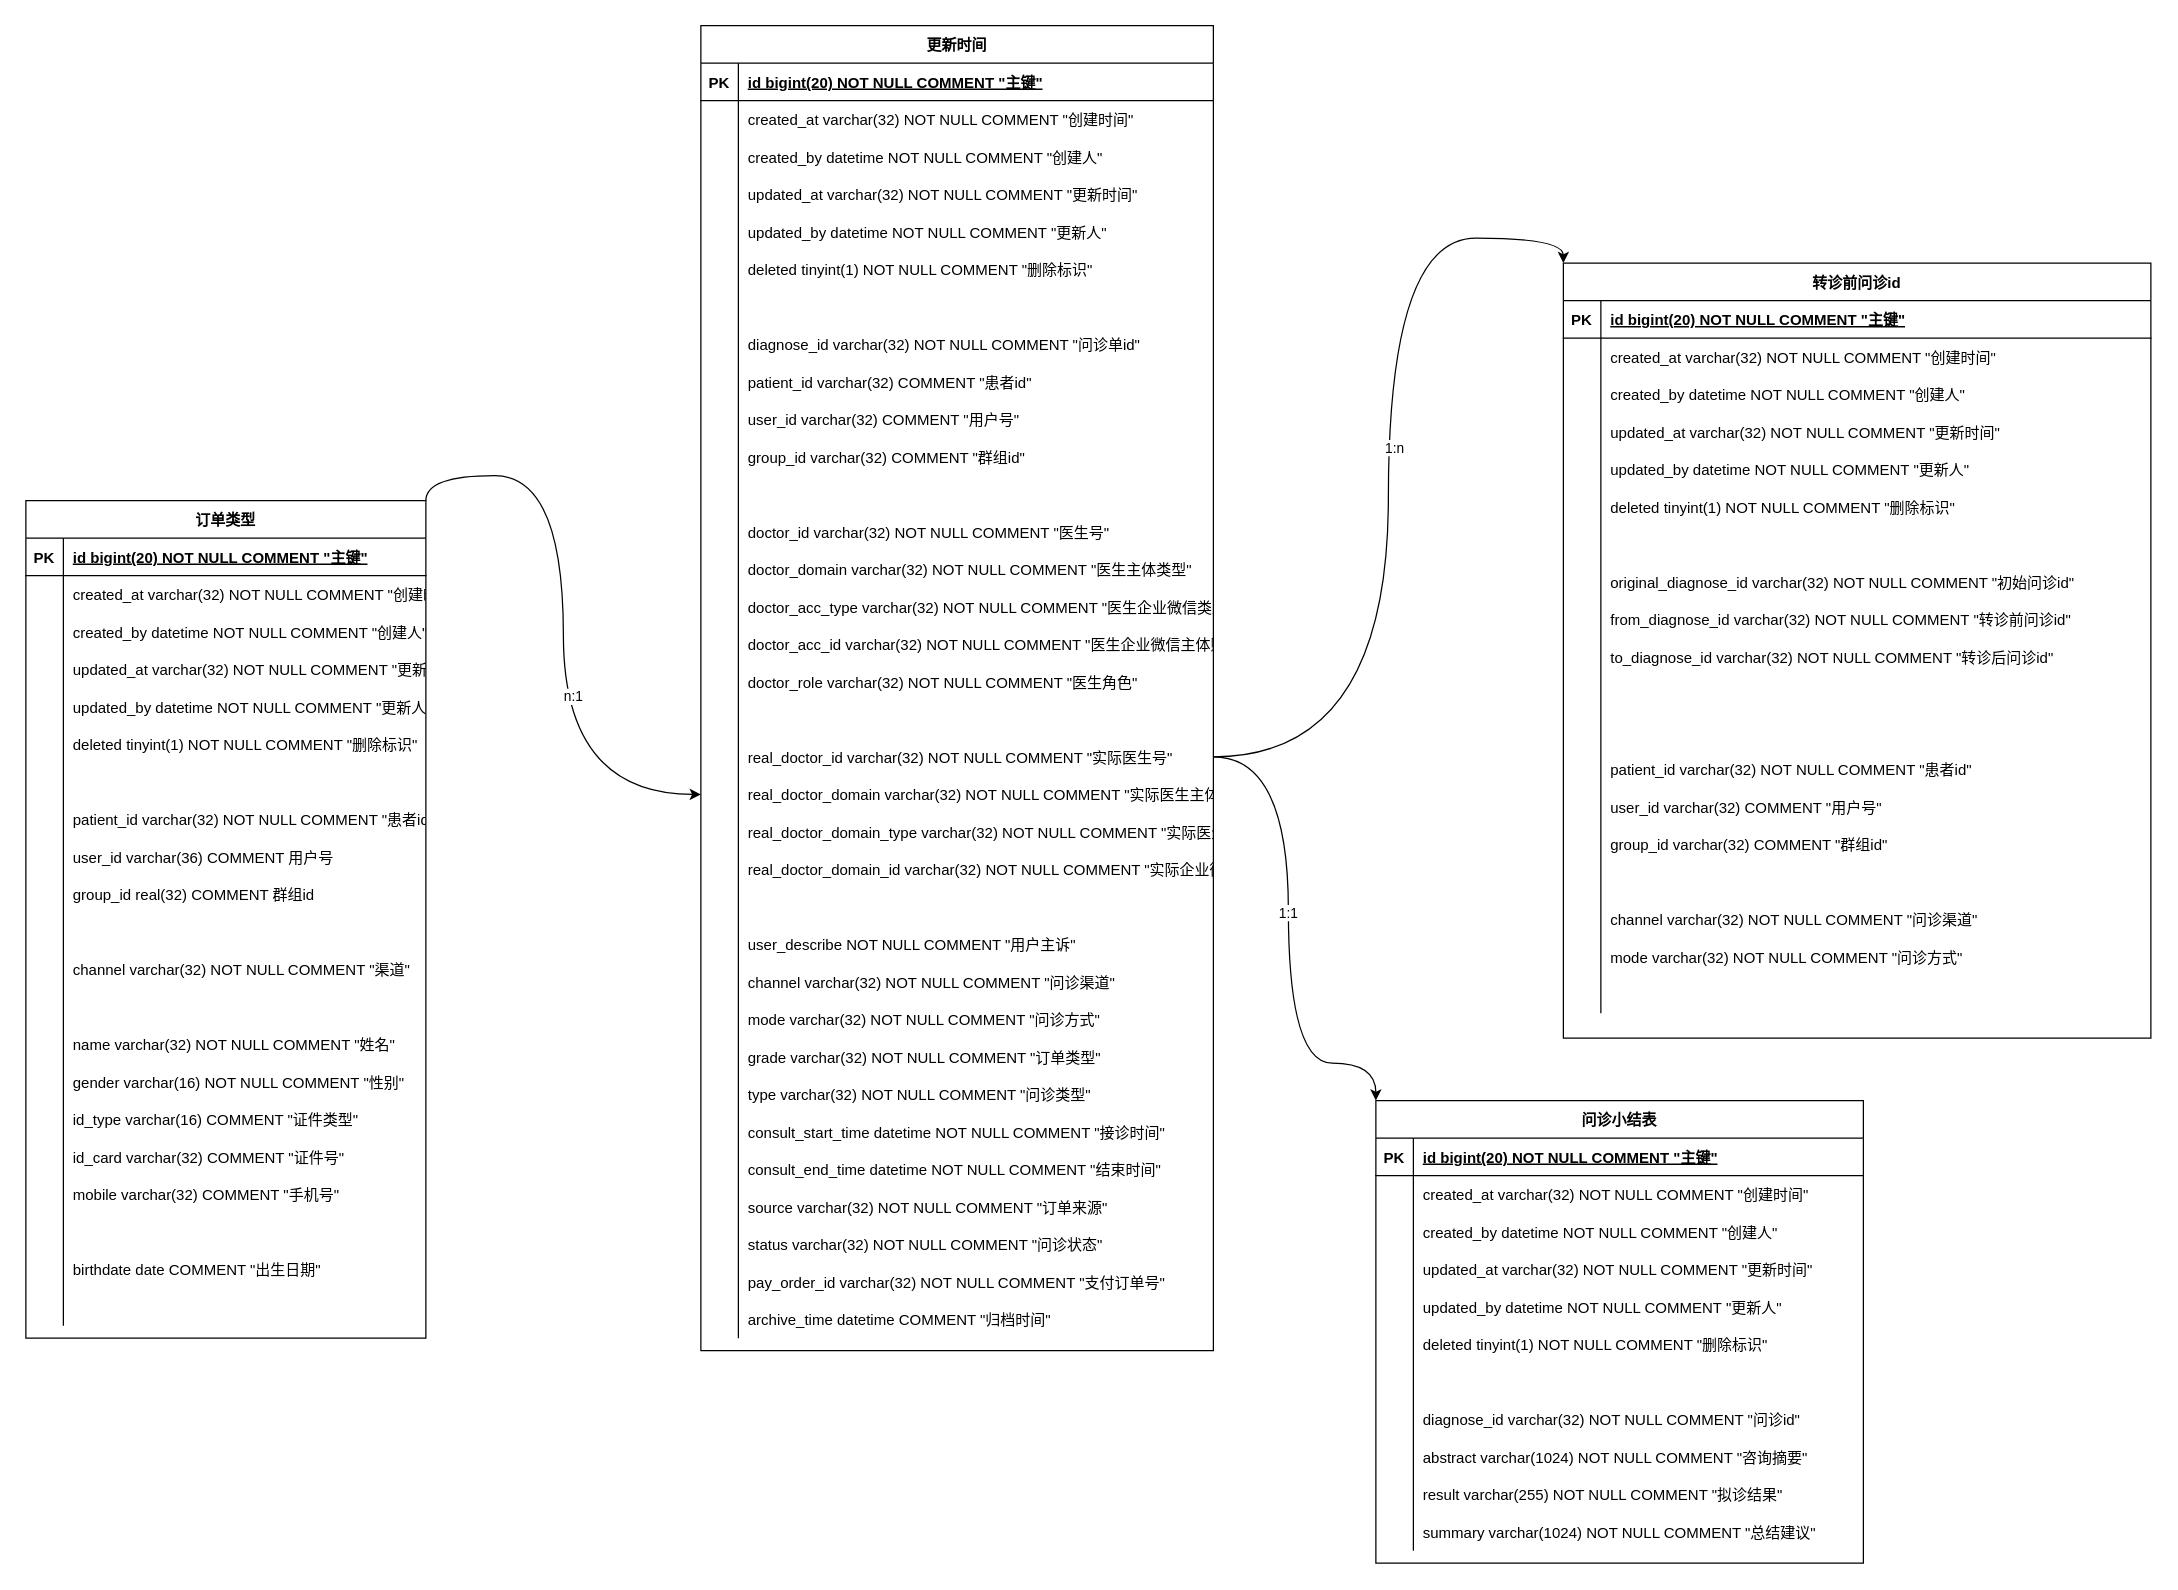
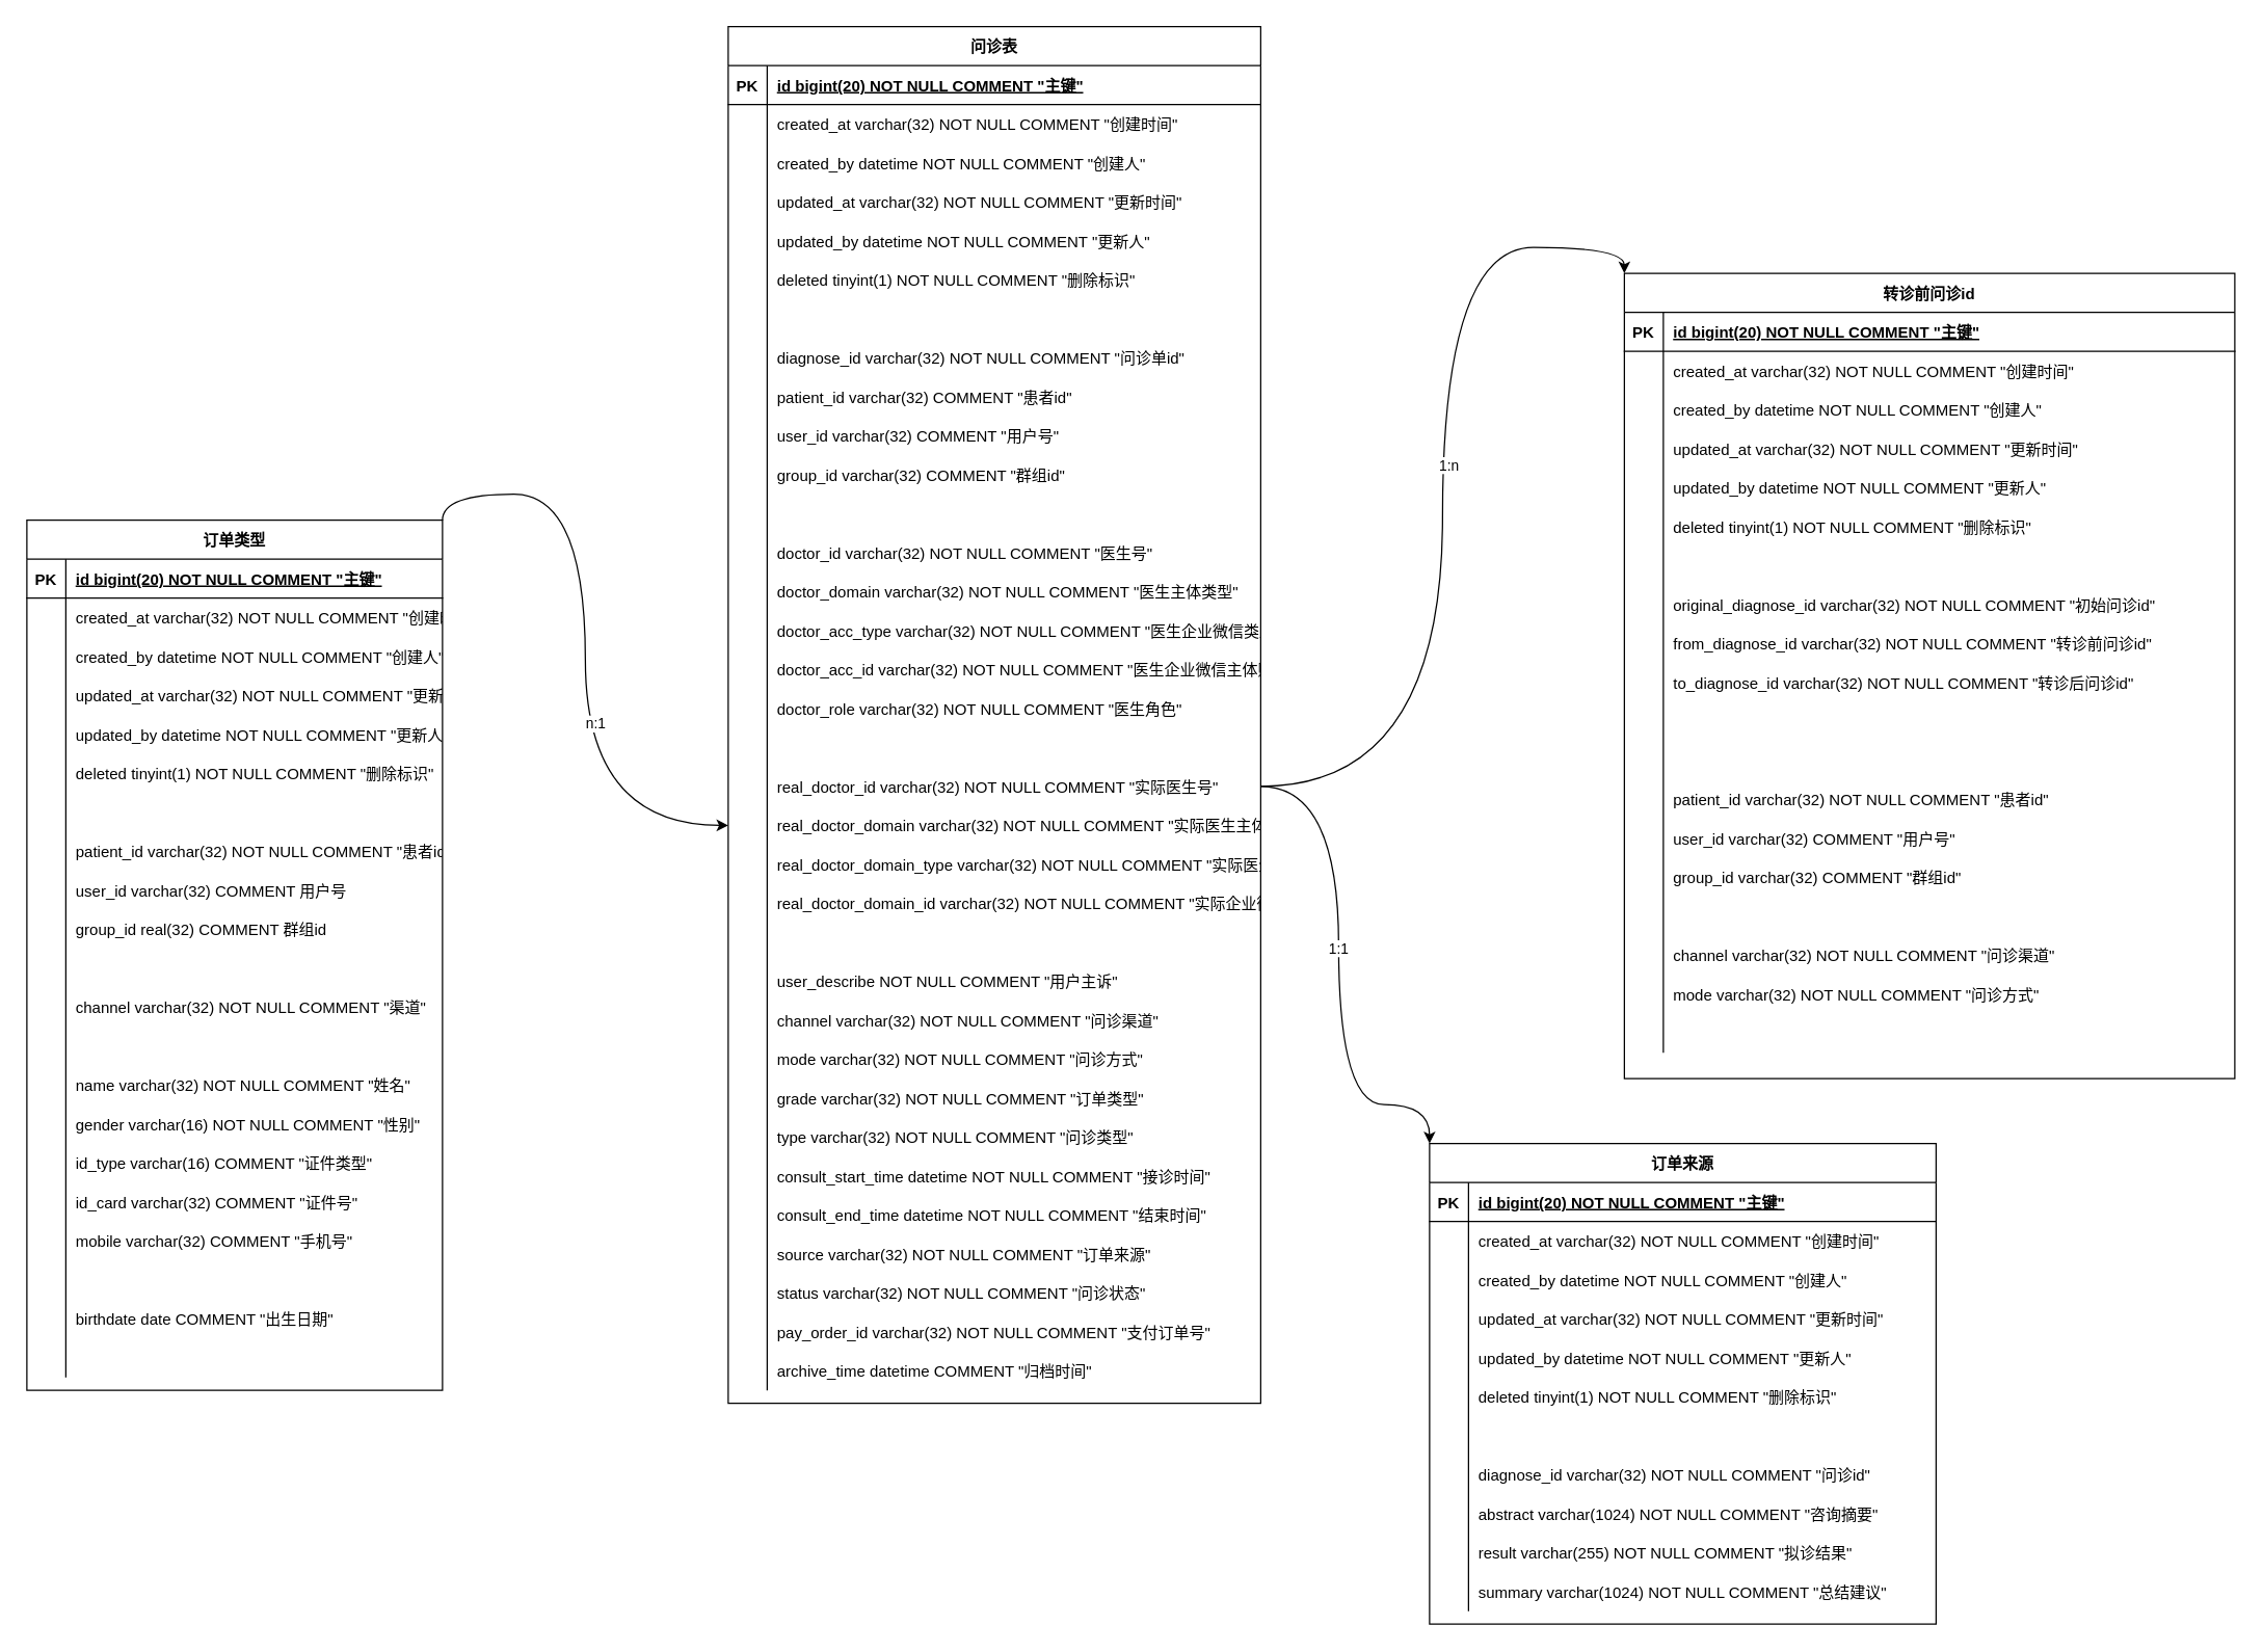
- <mxCell id="2" value="更新时间" style="shape=table;startSize=30;container=1;collapsible=1;childLayout=tableLayout;fixedRows=1;rowLines=0;fontStyle=1;align=center;resizeLast=1;" parent="1" vertex="1"><mxGeometry x="560" y="20" width="410" height="1060" as="geometry" /></mxCell>
+ <mxCell id="2" value="问诊表" style="shape=table;startSize=30;container=1;collapsible=1;childLayout=tableLayout;fixedRows=1;rowLines=0;fontStyle=1;align=center;resizeLast=1;" parent="1" vertex="1"><mxGeometry x="560" y="20" width="410" height="1060" as="geometry" /></mxCell>
- <mxCell id="134" value="user_id varchar(36) COMMENT 用户号" style="shape=partialRectangle;overflow=hidden;connectable=0;fillColor=none;top=0;left=0;bottom=0;right=0;align=left;spacingLeft=6;" parent="132" vertex="1"><mxGeometry x="30" width="290" height="30" as="geometry"><mxRectangle width="290" height="30" as="alternateBounds" /></mxGeometry></mxCell>
+ <mxCell id="134" value="user_id varchar(32) COMMENT 用户号" style="shape=partialRectangle;overflow=hidden;connectable=0;fillColor=none;top=0;left=0;bottom=0;right=0;align=left;spacingLeft=6;" parent="132" vertex="1"><mxGeometry x="30" width="290" height="30" as="geometry"><mxRectangle width="290" height="30" as="alternateBounds" /></mxGeometry></mxCell>
- <mxCell id="171" value="问诊小结表" style="shape=table;startSize=30;container=1;collapsible=1;childLayout=tableLayout;fixedRows=1;rowLines=0;fontStyle=1;align=center;resizeLast=1;" parent="1" vertex="1"><mxGeometry x="1100" y="880" width="390" height="370" as="geometry" /></mxCell>
+ <mxCell id="171" value="订单来源" style="shape=table;startSize=30;container=1;collapsible=1;childLayout=tableLayout;fixedRows=1;rowLines=0;fontStyle=1;align=center;resizeLast=1;" parent="1" vertex="1"><mxGeometry x="1100" y="880" width="390" height="370" as="geometry" /></mxCell>
